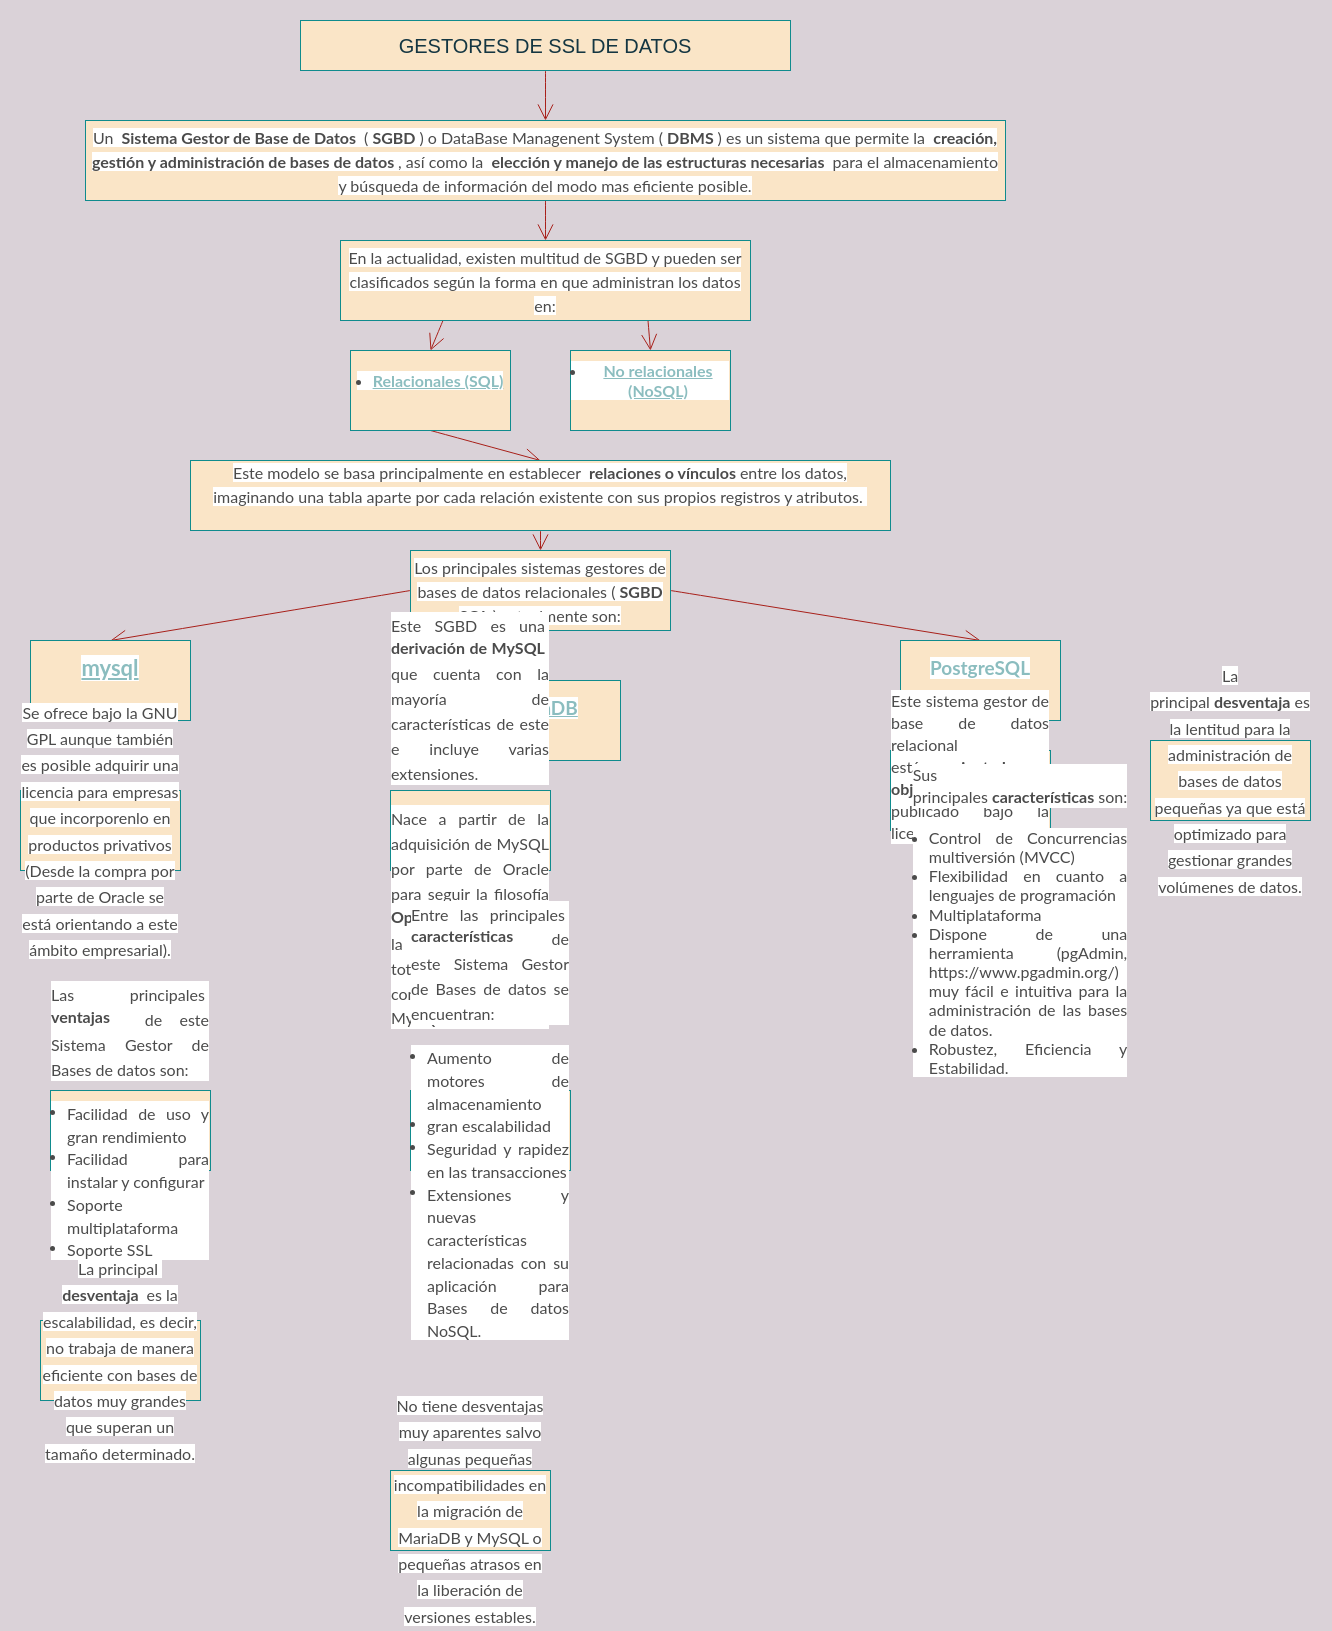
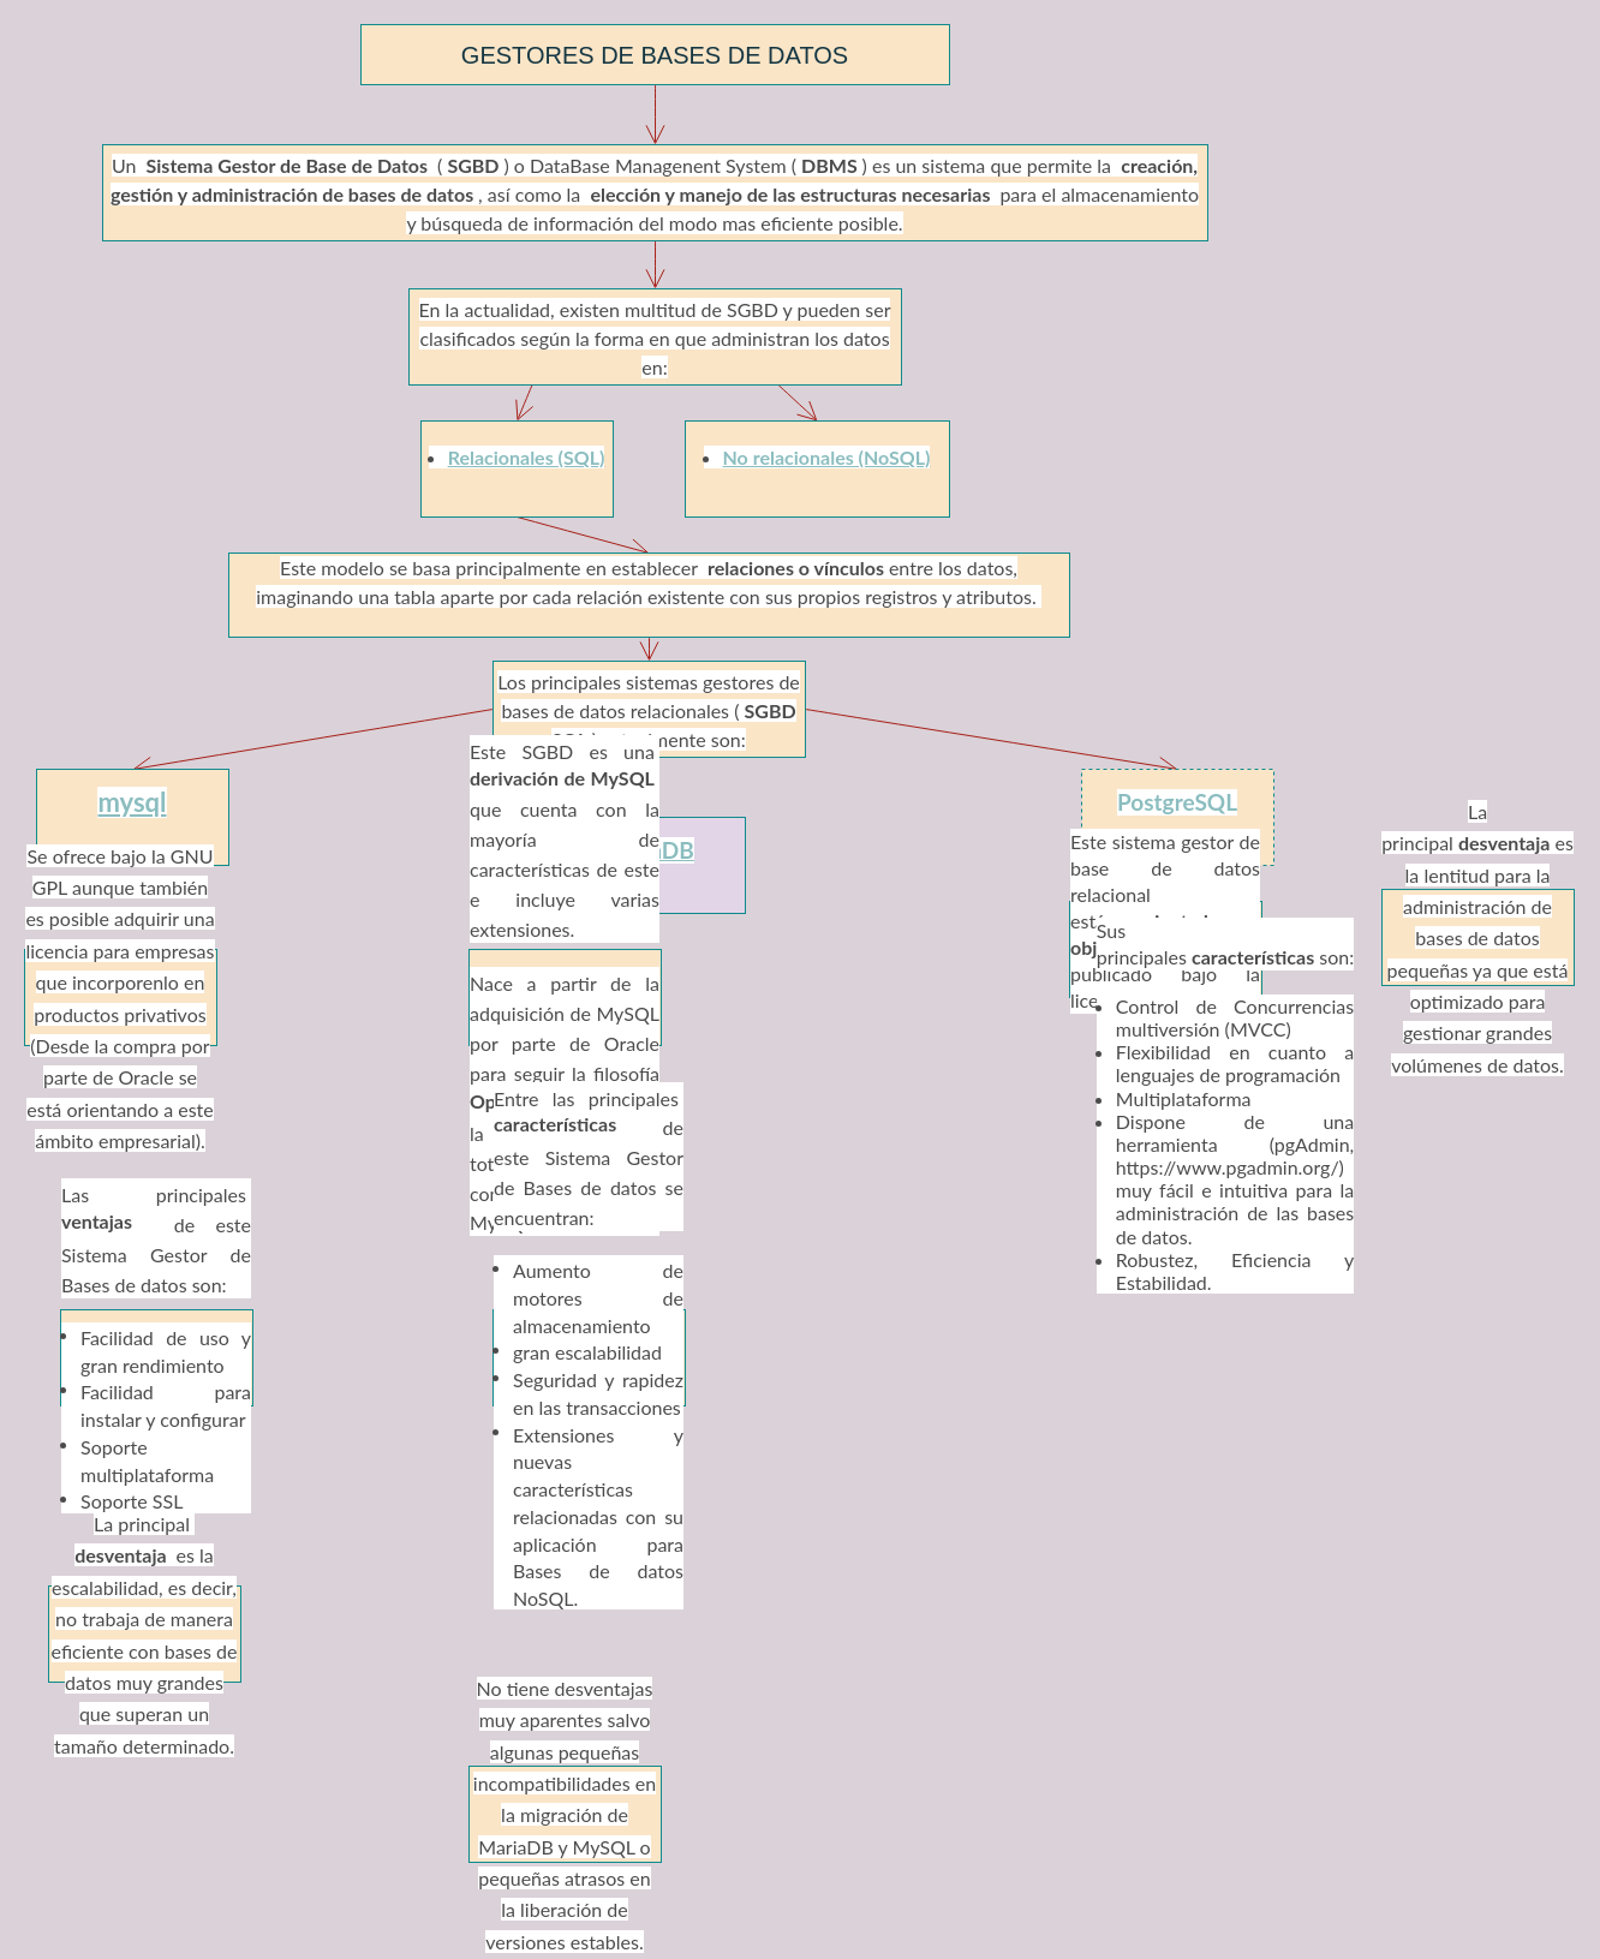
- <mxCell id="3" value="&lt;font style=&quot;vertical-align: inherit; font-size: 20px;&quot;&gt;&lt;font style=&quot;vertical-align: inherit; font-size: 20px;&quot;&gt;&lt;font style=&quot;vertical-align: inherit; font-size: 20px;&quot;&gt;&lt;font style=&quot;vertical-align: inherit; font-size: 20px;&quot;&gt;GESTORES DE SSL DE DATOS&lt;/font&gt;&lt;/font&gt;&lt;/font&gt;&lt;/font&gt;" style="rounded=0;whiteSpace=wrap;html=1;hachureGap=4;strokeColor=#0F8B8D;fontColor=#143642;fillColor=#FAE5C7;" vertex="1" parent="1"><mxGeometry x="300" y="20" width="490" height="50" as="geometry" /></mxCell>
+ <mxCell id="3" value="&lt;font style=&quot;vertical-align: inherit; font-size: 20px;&quot;&gt;&lt;font style=&quot;vertical-align: inherit; font-size: 20px;&quot;&gt;&lt;font style=&quot;vertical-align: inherit; font-size: 20px;&quot;&gt;&lt;font style=&quot;vertical-align: inherit; font-size: 20px;&quot;&gt;GESTORES DE BASES DE DATOS&lt;/font&gt;&lt;/font&gt;&lt;/font&gt;&lt;/font&gt;" style="rounded=0;whiteSpace=wrap;html=1;hachureGap=4;strokeColor=#0F8B8D;fontColor=#143642;fillColor=#FAE5C7;" vertex="1" parent="1"><mxGeometry x="300" y="20" width="490" height="50" as="geometry" /></mxCell>
- <mxCell id="9" value="&lt;ul style=&quot;box-sizing: border-box; margin: 0px 0px 20px; overflow-wrap: break-word; padding: 0px 0px 0px 1em; border: 0px; font-variant-numeric: inherit; font-variant-east-asian: inherit; font-stretch: inherit; font-size: 16px; line-height: inherit; font-family: Lato, sans-serif; vertical-align: middle; list-style-position: initial; list-style-image: initial; color: rgb(75, 75, 75); background-color: rgb(255, 255, 255);&quot;&gt;&lt;li style=&quot;box-sizing: border-box; margin: 0px; padding: 0px; border: 0px; font: inherit; vertical-align: middle;&quot;&gt;&lt;a style=&quot;box-sizing: border-box; color: rgb(139, 189, 191); background-color: transparent; margin: 0px; padding: 0px; border: 0px; font: inherit; vertical-align: initial; transition: all 0.2s ease 0s;&quot; href=&quot;https://www.inesem.es/revistadigital/informatica-y-tics/los-gestores-de-bases-de-datos-mas-usados/#puntodos&quot;&gt;&lt;span style=&quot;box-sizing: border-box; font-weight: 700; margin: 0px; padding: 0px; border: 0px; font-style: inherit; font-variant: inherit; font-stretch: inherit; font-size: inherit; line-height: inherit; font-family: inherit; vertical-align: initial;&quot;&gt;&lt;font style=&quot;vertical-align: inherit;&quot;&gt;&lt;font style=&quot;vertical-align: inherit;&quot;&gt;No relacionales (NoSQL)&lt;/font&gt;&lt;/font&gt;&lt;/span&gt;&lt;/a&gt;&lt;/li&gt;&lt;/ul&gt;" style="rounded=0;whiteSpace=wrap;html=1;hachureGap=4;strokeColor=#0F8B8D;fontSize=20;fontColor=#143642;fillColor=#FAE5C7;align=center;" vertex="1" parent="1"><mxGeometry x="570" y="350" width="160" height="80" as="geometry" /></mxCell>
+ <mxCell id="9" value="&lt;ul style=&quot;box-sizing: border-box; margin: 0px 0px 20px; overflow-wrap: break-word; padding: 0px 0px 0px 1em; border: 0px; font-variant-numeric: inherit; font-variant-east-asian: inherit; font-stretch: inherit; font-size: 16px; line-height: inherit; font-family: Lato, sans-serif; vertical-align: middle; list-style-position: initial; list-style-image: initial; color: rgb(75, 75, 75); background-color: rgb(255, 255, 255);&quot;&gt;&lt;li style=&quot;box-sizing: border-box; margin: 0px; padding: 0px; border: 0px; font: inherit; vertical-align: middle;&quot;&gt;&lt;a style=&quot;box-sizing: border-box; color: rgb(139, 189, 191); background-color: transparent; margin: 0px; padding: 0px; border: 0px; font: inherit; vertical-align: initial; transition: all 0.2s ease 0s;&quot; href=&quot;https://www.inesem.es/revistadigital/informatica-y-tics/los-gestores-de-bases-de-datos-mas-usados/#puntodos&quot;&gt;&lt;span style=&quot;box-sizing: border-box; font-weight: 700; margin: 0px; padding: 0px; border: 0px; font-style: inherit; font-variant: inherit; font-stretch: inherit; font-size: inherit; line-height: inherit; font-family: inherit; vertical-align: initial;&quot;&gt;&lt;font style=&quot;vertical-align: inherit;&quot;&gt;&lt;font style=&quot;vertical-align: inherit;&quot;&gt;No relacionales (NoSQL)&lt;/font&gt;&lt;/font&gt;&lt;/span&gt;&lt;/a&gt;&lt;/li&gt;&lt;/ul&gt;" style="rounded=0;whiteSpace=wrap;html=1;hachureGap=4;strokeColor=#0F8B8D;fontSize=20;fontColor=#143642;fillColor=#FAE5C7;align=center;" vertex="1" parent="1"><mxGeometry x="570" y="350" width="220" height="80" as="geometry" /></mxCell>
- <mxCell id="19" value="&lt;h3 style=&quot;box-sizing: border-box; margin: 0px 0px 25px; line-height: inherit; font-size: 19px; overflow-wrap: break-word; padding: 0px; border: 0px; font-variant-numeric: inherit; font-variant-east-asian: inherit; font-stretch: inherit; font-family: Lato, sans-serif; vertical-align: middle; color: rgb(68, 68, 68); background-color: rgb(255, 255, 255); text-align: justify;&quot;&gt;&lt;a style=&quot;box-sizing: border-box; color: rgb(139, 189, 191); text-decoration-line: none; background-color: transparent; margin: 0px; padding: 0px; border: 0px; font: inherit; vertical-align: initial; transition: all 0.2s ease 0s;&quot; rel=&quot;noopener noreferrer&quot; target=&quot;_blank&quot; href=&quot;https://www.postgresql.org/&quot;&gt;PostgreSQL&lt;/a&gt;&lt;/h3&gt;" style="rounded=0;whiteSpace=wrap;html=1;hachureGap=4;strokeColor=#0F8B8D;fontSize=20;fontColor=#143642;fillColor=#FAE5C7;" vertex="1" parent="1"><mxGeometry x="900" y="640" width="160" height="80" as="geometry" /></mxCell>
+ <mxCell id="19" value="&lt;h3 style=&quot;box-sizing: border-box; margin: 0px 0px 25px; line-height: inherit; font-size: 19px; overflow-wrap: break-word; padding: 0px; border: 0px; font-variant-numeric: inherit; font-variant-east-asian: inherit; font-stretch: inherit; font-family: Lato, sans-serif; vertical-align: middle; color: rgb(68, 68, 68); background-color: rgb(255, 255, 255); text-align: justify;&quot;&gt;&lt;a style=&quot;box-sizing: border-box; color: rgb(139, 189, 191); text-decoration-line: none; background-color: transparent; margin: 0px; padding: 0px; border: 0px; font: inherit; vertical-align: initial; transition: all 0.2s ease 0s;&quot; rel=&quot;noopener noreferrer&quot; target=&quot;_blank&quot; href=&quot;https://www.postgresql.org/&quot;&gt;PostgreSQL&lt;/a&gt;&lt;/h3&gt;" style="rounded=0;whiteSpace=wrap;html=1;hachureGap=4;strokeColor=#0F8B8D;fontSize=20;fontColor=#143642;fillColor=#FAE5C7;dashed=1;" vertex="1" parent="1"><mxGeometry x="900" y="640" width="160" height="80" as="geometry" /></mxCell>
- <mxCell id="18" value="&lt;h3 style=&quot;box-sizing: border-box; margin: 0px 0px 25px; line-height: inherit; font-size: 19px; overflow-wrap: break-word; padding: 0px; border: 0px; font-variant-numeric: inherit; font-variant-east-asian: inherit; font-stretch: inherit; font-family: Lato, sans-serif; vertical-align: middle; color: rgb(68, 68, 68); background-color: rgb(255, 255, 255); text-align: justify;&quot;&gt;&lt;a style=&quot;box-sizing: border-box; color: rgb(139, 189, 191); background-color: transparent; margin: 0px; padding: 0px; border: 0px; font: inherit; vertical-align: initial; transition: all 0.2s ease 0s;&quot; rel=&quot;noopener noreferrer&quot; target=&quot;_blank&quot; href=&quot;https://mariadb.org/&quot;&gt;&lt;font style=&quot;vertical-align: inherit;&quot;&gt;&lt;font style=&quot;vertical-align: inherit;&quot;&gt;MariaDB&lt;/font&gt;&lt;/font&gt;&lt;/a&gt;&lt;/h3&gt;" style="rounded=0;whiteSpace=wrap;html=1;hachureGap=4;strokeColor=#0F8B8D;fontSize=20;fontColor=#143642;fillColor=#FAE5C7;" vertex="1" parent="1"><mxGeometry x="460" y="680" width="160" height="80" as="geometry" /></mxCell>
+ <mxCell id="18" value="&lt;h3 style=&quot;box-sizing: border-box; margin: 0px 0px 25px; line-height: inherit; font-size: 19px; overflow-wrap: break-word; padding: 0px; border: 0px; font-variant-numeric: inherit; font-variant-east-asian: inherit; font-stretch: inherit; font-family: Lato, sans-serif; vertical-align: middle; color: rgb(68, 68, 68); background-color: rgb(255, 255, 255); text-align: justify;&quot;&gt;&lt;a style=&quot;box-sizing: border-box; color: rgb(139, 189, 191); background-color: transparent; margin: 0px; padding: 0px; border: 0px; font: inherit; vertical-align: initial; transition: all 0.2s ease 0s;&quot; rel=&quot;noopener noreferrer&quot; target=&quot;_blank&quot; href=&quot;https://mariadb.org/&quot;&gt;&lt;font style=&quot;vertical-align: inherit;&quot;&gt;&lt;font style=&quot;vertical-align: inherit;&quot;&gt;MariaDB&lt;/font&gt;&lt;/font&gt;&lt;/a&gt;&lt;/h3&gt;" style="rounded=0;whiteSpace=wrap;html=1;hachureGap=4;strokeColor=#0F8B8D;fontSize=20;fontColor=#143642;fillColor=#e1d5e7;" vertex="1" parent="1"><mxGeometry x="460" y="680" width="160" height="80" as="geometry" /></mxCell>
